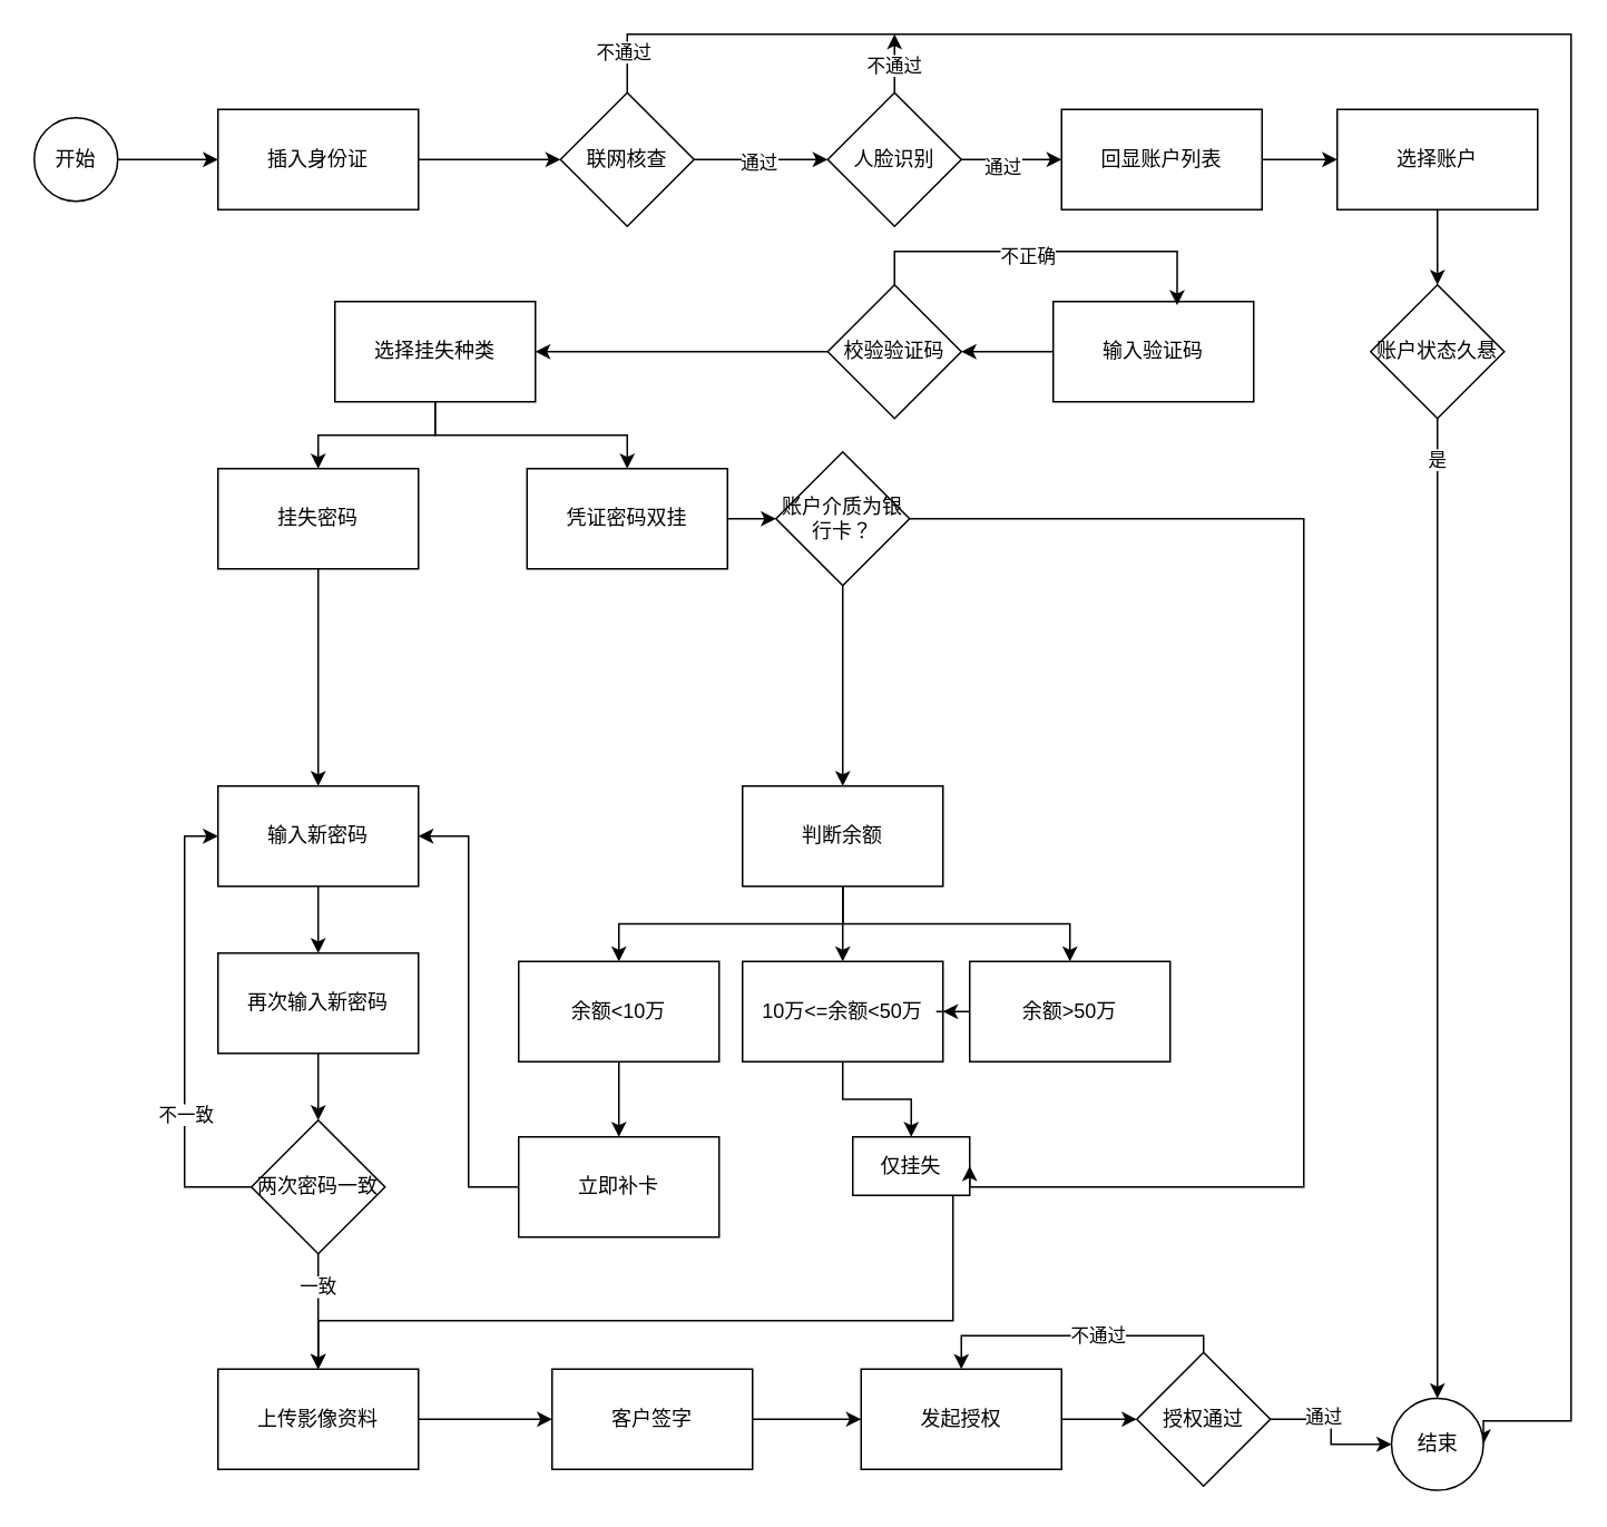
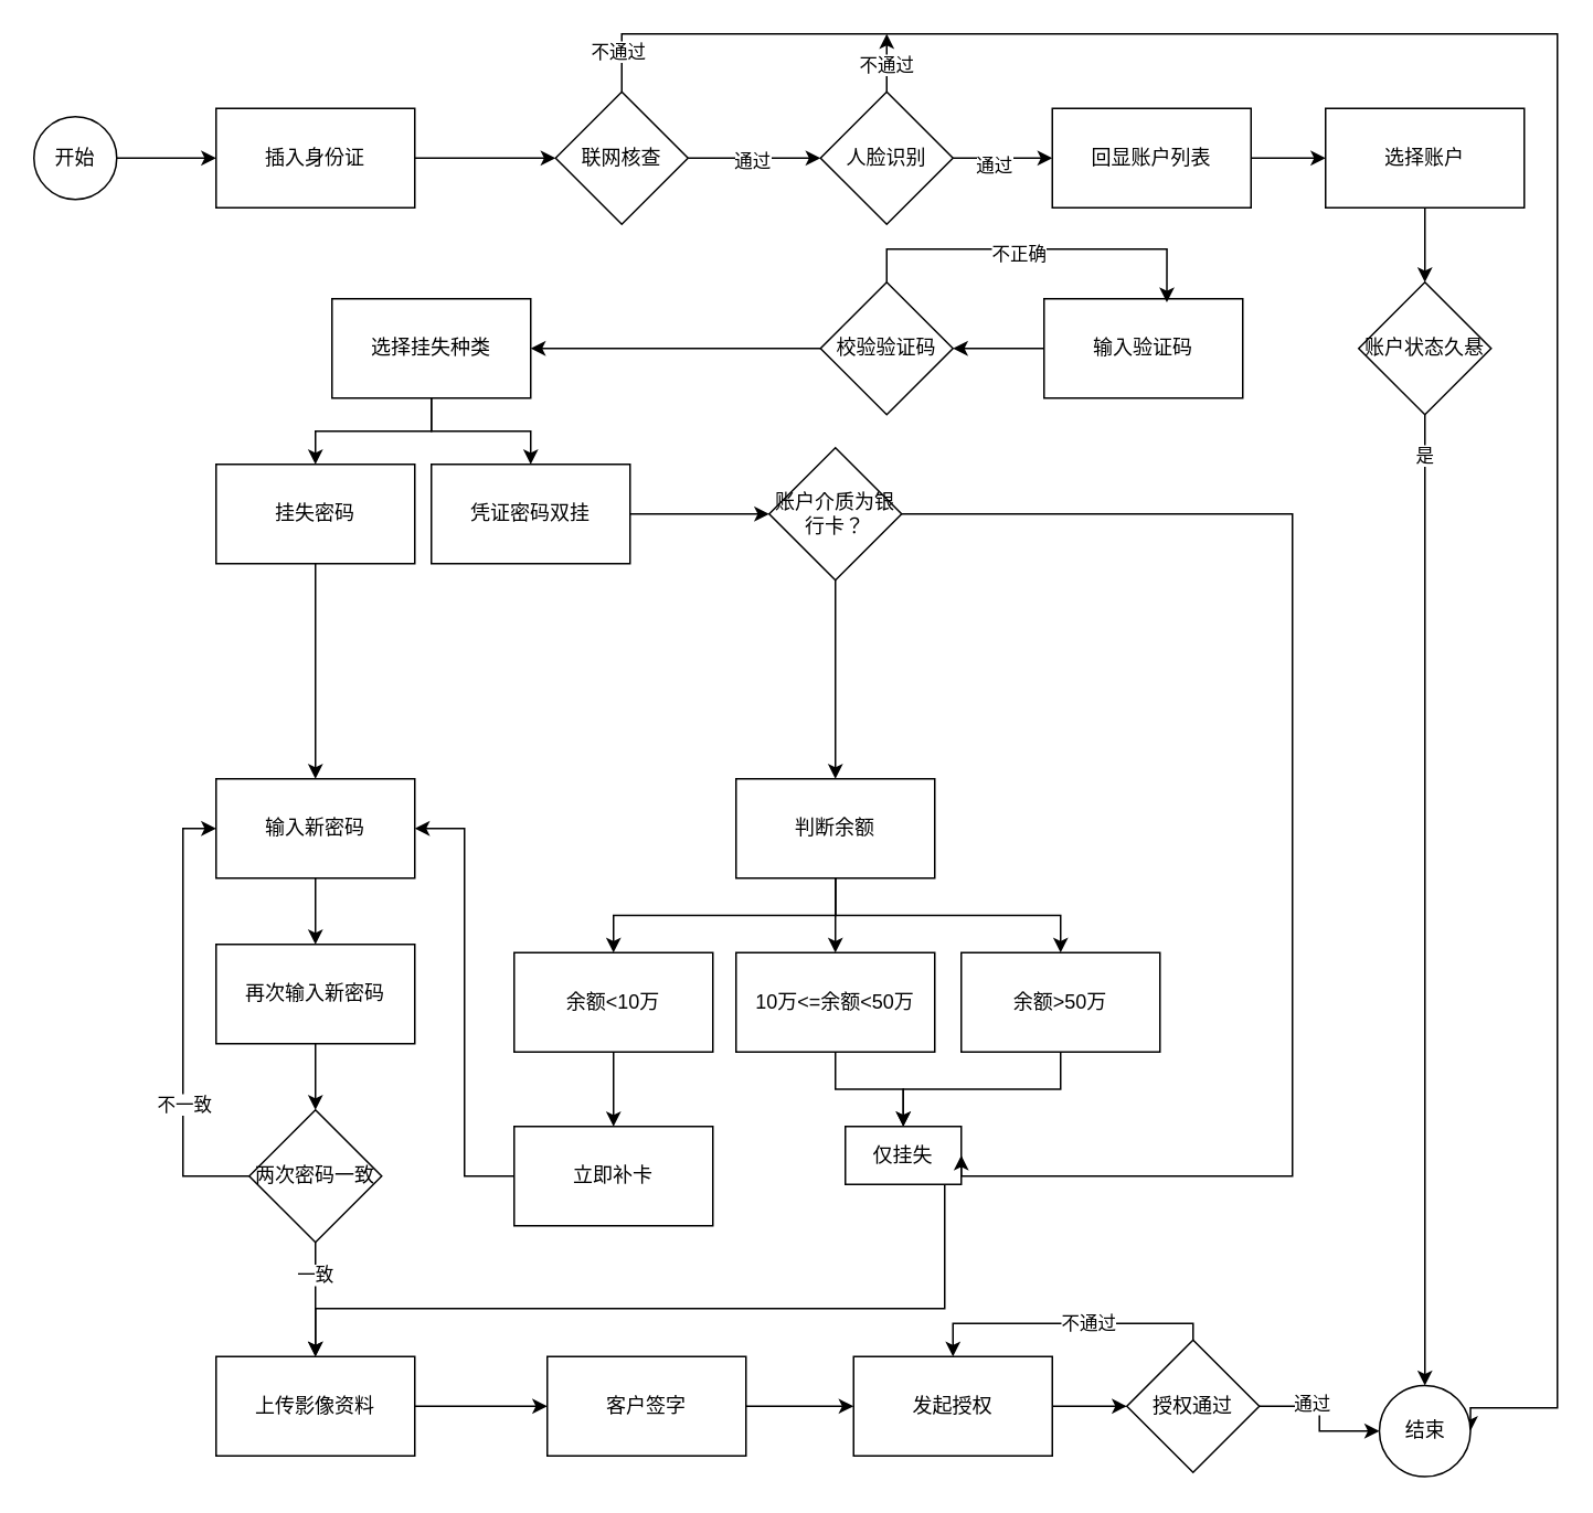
- <mxCell id="29" value="凭证密码双挂" style="whiteSpace=wrap;html=1;" vertex="1" parent="1"><mxGeometry x="315" y="280" width="120" height="60" as="geometry" /></mxCell>
+ <mxCell id="29" value="凭证密码双挂" style="whiteSpace=wrap;html=1;" vertex="1" parent="1"><mxGeometry x="260" y="280" width="120" height="60" as="geometry" /></mxCell>
- <mxCell id="47" style="edgeStyle=orthogonalEdgeStyle;rounded=0;orthogonalLoop=1;jettySize=auto;html=1;" edge="1" parent="1" source="48" target="44"><mxGeometry relative="1" as="geometry" /></mxCell>
+ <mxCell id="47" style="edgeStyle=orthogonalEdgeStyle;rounded=0;orthogonalLoop=1;jettySize=auto;html=1;entryX=0.5;entryY=0;entryDx=0;entryDy=0;" edge="1" parent="1" source="48" target="63"><mxGeometry relative="1" as="geometry" /></mxCell>
